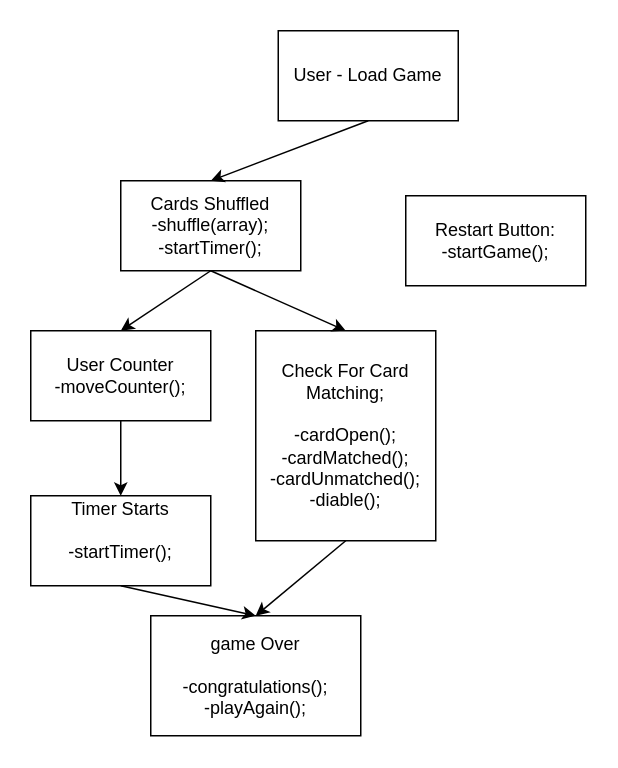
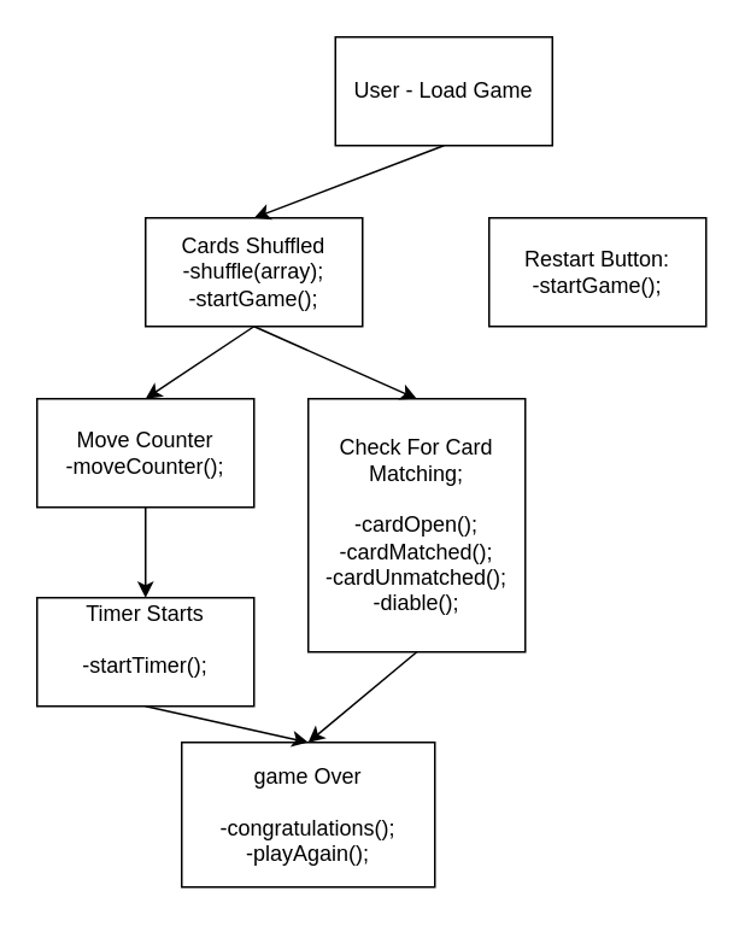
- <mxCell id="5" value="&lt;div&gt;Cards Shuffled&lt;/div&gt;&lt;div&gt;-shuffle(array);&lt;/div&gt;&lt;div&gt;-startTimer();&lt;br&gt;&lt;/div&gt;" style="rounded=0;whiteSpace=wrap;html=1;" vertex="1" parent="1"><mxGeometry x="80" y="120" width="120" height="60" as="geometry" /></mxCell>
+ <mxCell id="5" value="&lt;div&gt;Cards Shuffled&lt;/div&gt;&lt;div&gt;-shuffle(array);&lt;/div&gt;&lt;div&gt;-startGame();&lt;br&gt;&lt;/div&gt;" style="rounded=0;whiteSpace=wrap;html=1;" vertex="1" parent="1"><mxGeometry x="80" y="120" width="120" height="60" as="geometry" /></mxCell>
- <mxCell id="9" value="&lt;div&gt;Restart Button:&lt;/div&gt;&lt;div&gt;-startGame();&lt;br&gt;&lt;/div&gt;" style="rounded=0;whiteSpace=wrap;html=1;" vertex="1" parent="1"><mxGeometry x="270" y="130" width="120" height="60" as="geometry" /></mxCell>
+ <mxCell id="9" value="&lt;div&gt;Restart Button:&lt;/div&gt;&lt;div&gt;-startGame();&lt;br&gt;&lt;/div&gt;" style="rounded=0;whiteSpace=wrap;html=1;" vertex="1" parent="1"><mxGeometry x="270" y="120" width="120" height="60" as="geometry" /></mxCell>
- <mxCell id="7" value="&lt;div&gt;User Counter&lt;/div&gt;&lt;div&gt;-moveCounter();&lt;br&gt;&lt;/div&gt;" style="rounded=0;whiteSpace=wrap;html=1;" vertex="1" parent="1"><mxGeometry x="20" y="220" width="120" height="60" as="geometry" /></mxCell>
+ <mxCell id="7" value="&lt;div&gt;Move Counter&lt;/div&gt;&lt;div&gt;-moveCounter();&lt;br&gt;&lt;/div&gt;" style="rounded=0;whiteSpace=wrap;html=1;" vertex="1" parent="1"><mxGeometry x="20" y="220" width="120" height="60" as="geometry" /></mxCell>
